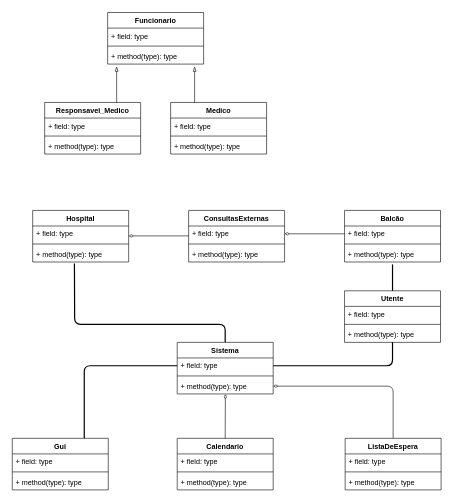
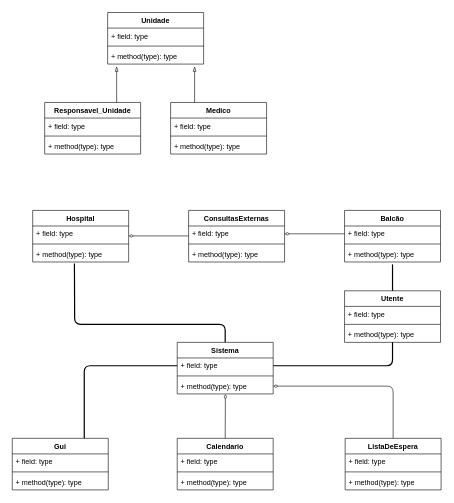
- <mxCell id="2" value="Funcionario" style="swimlane;fontStyle=1;align=center;verticalAlign=top;childLayout=stackLayout;horizontal=1;startSize=26;horizontalStack=0;resizeParent=1;resizeParentMax=0;resizeLast=0;collapsible=1;marginBottom=0;" vertex="1" parent="1"><mxGeometry x="179" y="20" width="160" height="86" as="geometry" /></mxCell>
+ <mxCell id="2" value="Unidade" style="swimlane;fontStyle=1;align=center;verticalAlign=top;childLayout=stackLayout;horizontal=1;startSize=26;horizontalStack=0;resizeParent=1;resizeParentMax=0;resizeLast=0;collapsible=1;marginBottom=0;" vertex="1" parent="1"><mxGeometry x="179" y="20" width="160" height="86" as="geometry" /></mxCell>
- <mxCell id="14" value="Responsavel_Medico" style="swimlane;fontStyle=1;align=center;verticalAlign=top;childLayout=stackLayout;horizontal=1;startSize=26;horizontalStack=0;resizeParent=1;resizeParentMax=0;resizeLast=0;collapsible=1;marginBottom=0;" vertex="1" parent="1"><mxGeometry x="74" y="170" width="160" height="86" as="geometry" /></mxCell>
+ <mxCell id="14" value="Responsavel_Unidade" style="swimlane;fontStyle=1;align=center;verticalAlign=top;childLayout=stackLayout;horizontal=1;startSize=26;horizontalStack=0;resizeParent=1;resizeParentMax=0;resizeLast=0;collapsible=1;marginBottom=0;" vertex="1" parent="1"><mxGeometry x="74" y="170" width="160" height="86" as="geometry" /></mxCell>
